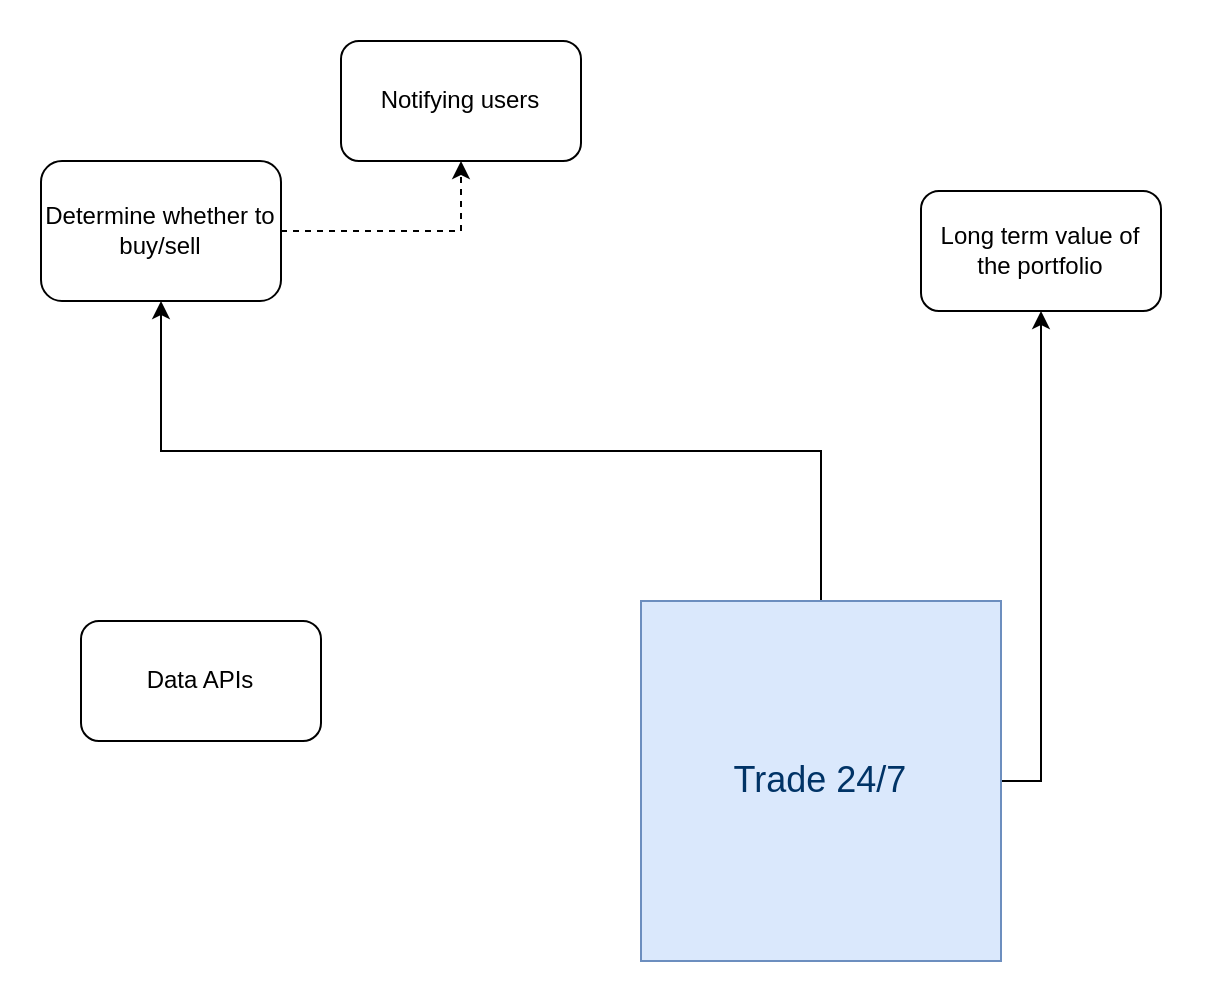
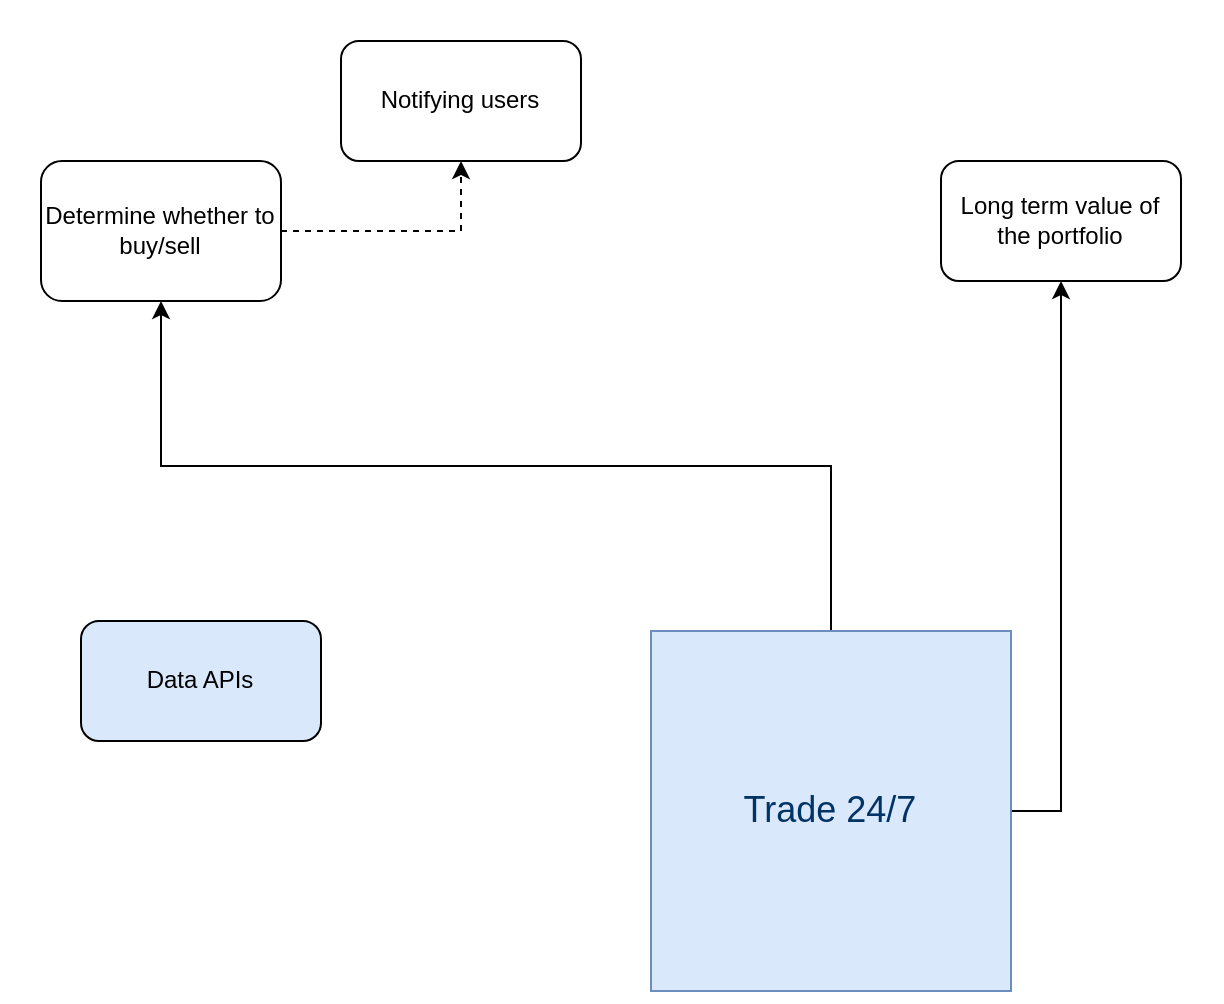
- <mxCell id="8" value="Long term value of the portfolio" style="rounded=1;whiteSpace=wrap;html=1;" vertex="1" parent="1"><mxGeometry x="460" y="95" width="120" height="60" as="geometry" /></mxCell>
+ <mxCell id="8" value="Long term value of the portfolio" style="rounded=1;whiteSpace=wrap;html=1;" vertex="1" parent="1"><mxGeometry x="470" y="80" width="120" height="60" as="geometry" /></mxCell>
- <mxCell id="5" value="Data APIs" style="rounded=1;whiteSpace=wrap;html=1;" vertex="1" parent="1"><mxGeometry x="40" y="310" width="120" height="60" as="geometry" /></mxCell>
+ <mxCell id="5" value="Data APIs" style="rounded=1;whiteSpace=wrap;html=1;fillColor=#dae8fc;" vertex="1" parent="1"><mxGeometry x="40" y="310" width="120" height="60" as="geometry" /></mxCell>
- <mxCell id="4" value="&lt;font color=&quot;#003366&quot; style=&quot;font-size: 18px&quot;&gt;Trade 24/7&lt;/font&gt;" style="whiteSpace=wrap;html=1;aspect=fixed;fillColor=#dae8fc;strokeColor=#6c8ebf;" vertex="1" parent="1"><mxGeometry x="320" y="300" width="180" height="180" as="geometry" /></mxCell>
+ <mxCell id="4" value="&lt;font color=&quot;#003366&quot; style=&quot;font-size: 18px&quot;&gt;Trade 24/7&lt;/font&gt;" style="whiteSpace=wrap;html=1;aspect=fixed;fillColor=#dae8fc;strokeColor=#6c8ebf;" vertex="1" parent="1"><mxGeometry x="325" y="315" width="180" height="180" as="geometry" /></mxCell>
